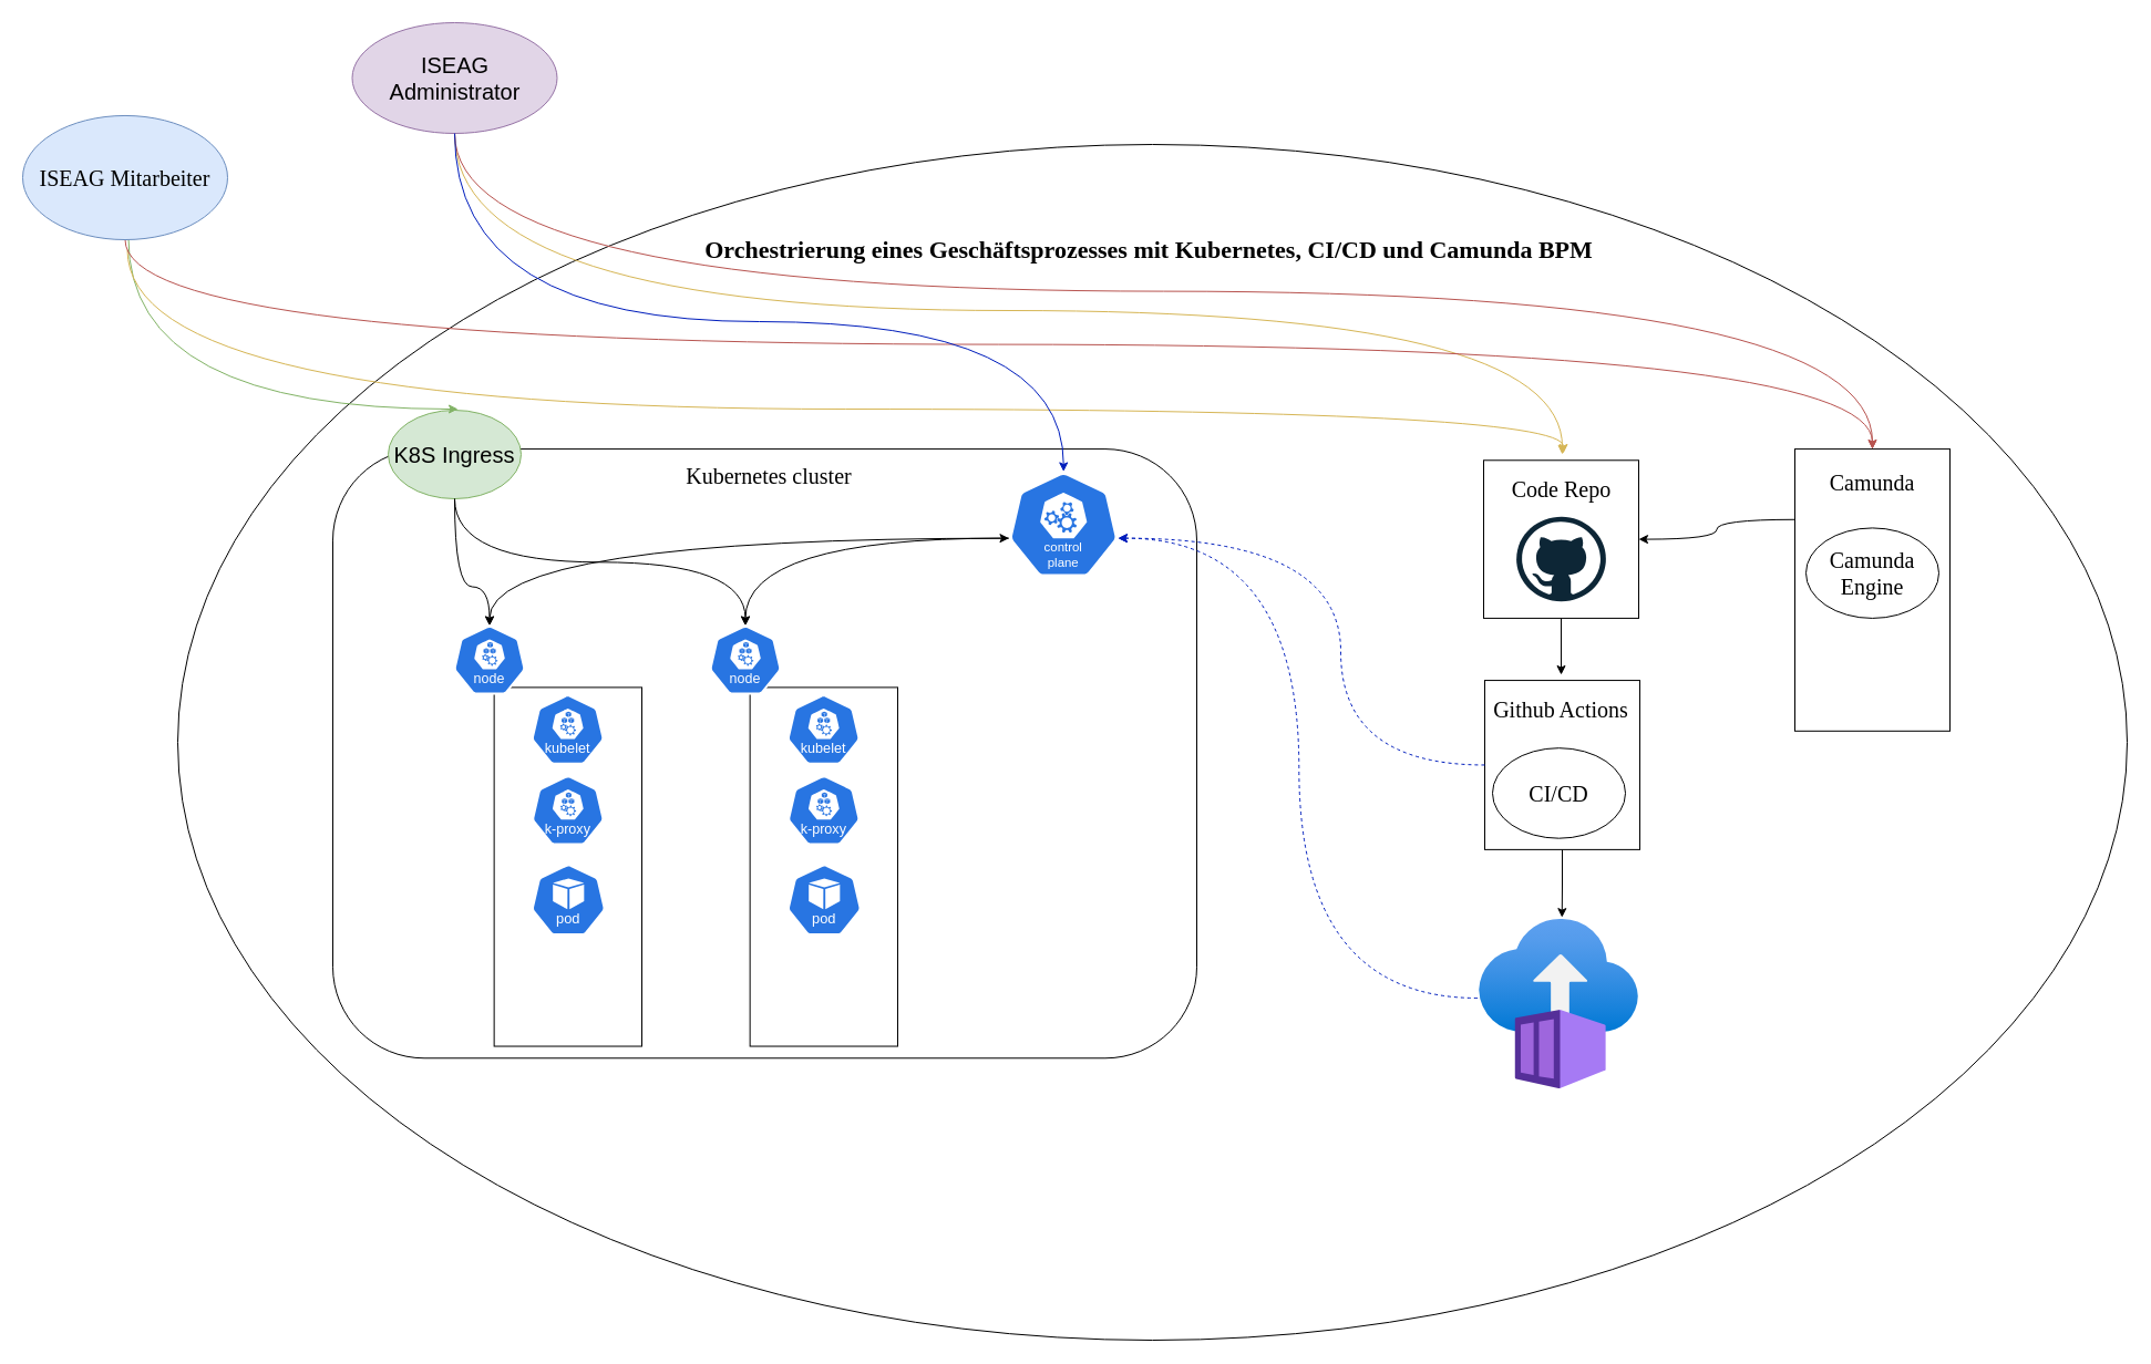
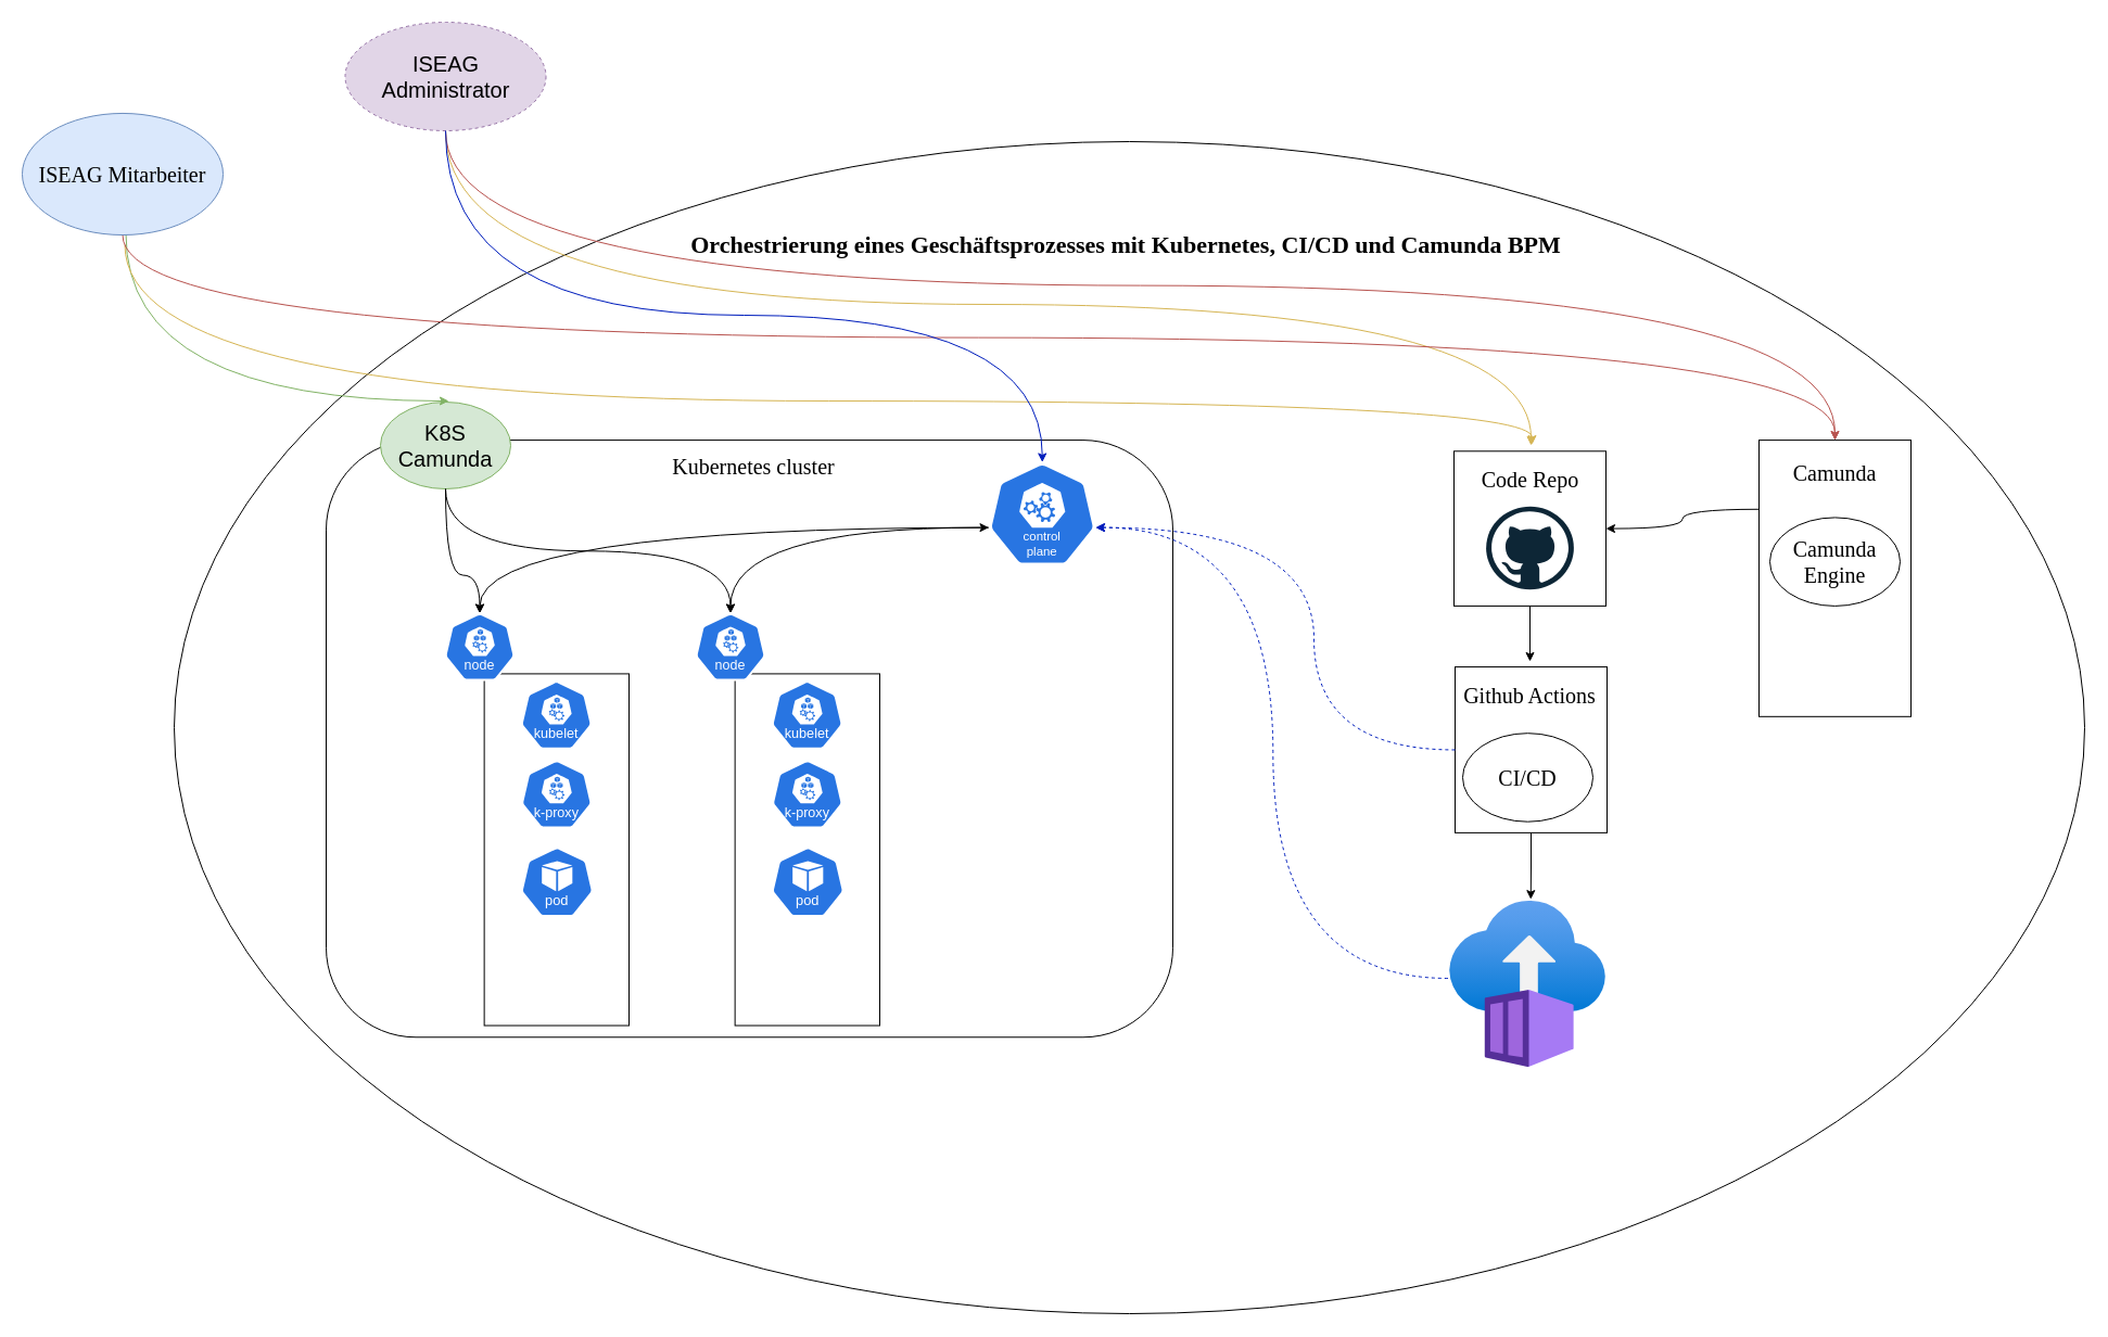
- <mxCell id="52" value="&lt;font style=&quot;font-size: 20px;&quot;&gt;ISEAG Administrator&lt;/font&gt;" style="ellipse;whiteSpace=wrap;html=1;fillColor=#e1d5e7;strokeColor=#9673a6;" vertex="1" parent="1"><mxGeometry x="317.5" y="20" width="185" height="100" as="geometry" /></mxCell>
+ <mxCell id="52" value="&lt;font style=&quot;font-size: 20px;&quot;&gt;ISEAG Administrator&lt;/font&gt;" style="ellipse;whiteSpace=wrap;html=1;fillColor=#e1d5e7;strokeColor=#9673a6;dashed=1;" vertex="1" parent="1"><mxGeometry x="317.5" y="20" width="185" height="100" as="geometry" /></mxCell>
- <mxCell id="17" value="&lt;font style=&quot;font-size: 20px;&quot;&gt;K8S Ingress&lt;/font&gt;" style="ellipse;whiteSpace=wrap;html=1;fillColor=#d5e8d4;strokeColor=#82b366;" vertex="1" parent="5"><mxGeometry x="50" y="-4.528" width="120" height="80" as="geometry" /></mxCell>
+ <mxCell id="17" value="&lt;font style=&quot;font-size: 20px;&quot;&gt;K8S Camunda&lt;/font&gt;" style="ellipse;whiteSpace=wrap;html=1;fillColor=#d5e8d4;strokeColor=#82b366;" vertex="1" parent="5"><mxGeometry x="50" y="-4.528" width="120" height="80" as="geometry" /></mxCell>
